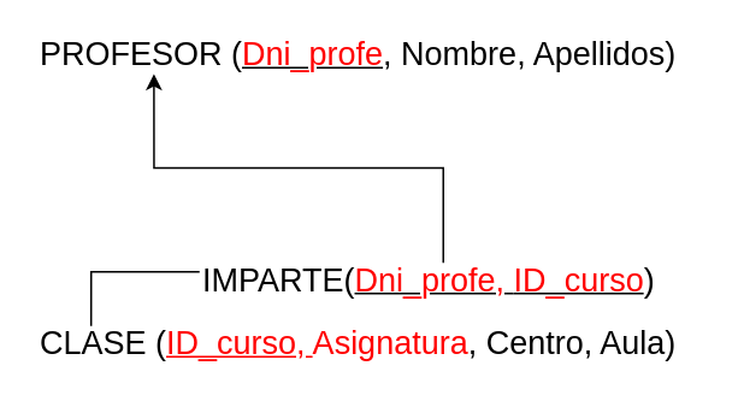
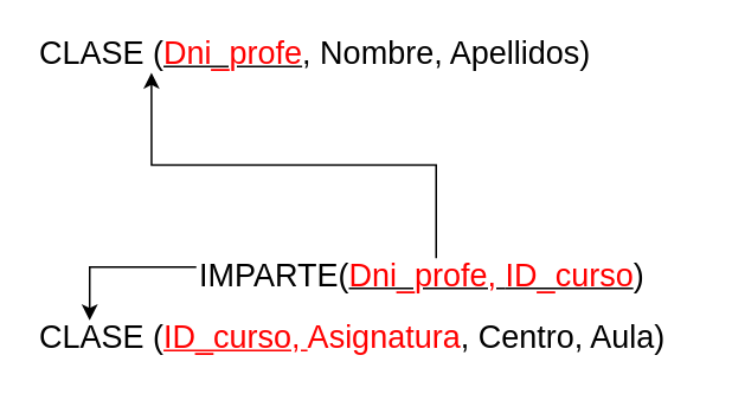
- <mxCell id="2" value="&lt;font style=&quot;font-size: 18px&quot;&gt;PROFESOR (&lt;u&gt;&lt;font color=&quot;#ff0000&quot; style=&quot;font-size: 18px&quot;&gt;Dni_profe&lt;/font&gt;&lt;/u&gt;, Nombre, Apellidos)&lt;/font&gt;" style="text;html=1;align=left;verticalAlign=middle;resizable=0;points=[];autosize=1;" vertex="1" parent="1"><mxGeometry x="20" y="20" width="370" height="20" as="geometry" /></mxCell>
+ <mxCell id="2" value="&lt;font style=&quot;font-size: 18px&quot;&gt;CLASE (&lt;u&gt;&lt;font color=&quot;#ff0000&quot; style=&quot;font-size: 18px&quot;&gt;Dni_profe&lt;/font&gt;&lt;/u&gt;, Nombre, Apellidos)&lt;/font&gt;" style="text;html=1;align=left;verticalAlign=middle;resizable=0;points=[];autosize=1;" vertex="1" parent="1"><mxGeometry x="20" y="20" width="370" height="20" as="geometry" /></mxCell>
- <mxCell id="4" style="edgeStyle=orthogonalEdgeStyle;rounded=0;orthogonalLoop=1;jettySize=auto;html=1;entryX=0.081;entryY=0;entryDx=0;entryDy=0;entryPerimeter=0;endArrow=none;" edge="1" parent="1" source="5" target="6"><mxGeometry relative="1" as="geometry"><Array as="points"><mxPoint x="240" y="150" /><mxPoint x="50" y="150" /></Array></mxGeometry></mxCell>
+ <mxCell id="4" style="edgeStyle=orthogonalEdgeStyle;rounded=0;orthogonalLoop=1;jettySize=auto;html=1;entryX=0.081;entryY=0;entryDx=0;entryDy=0;entryPerimeter=0;" edge="1" parent="1" source="5" target="6"><mxGeometry relative="1" as="geometry"><Array as="points"><mxPoint x="240" y="150" /><mxPoint x="50" y="150" /></Array></mxGeometry></mxCell>
